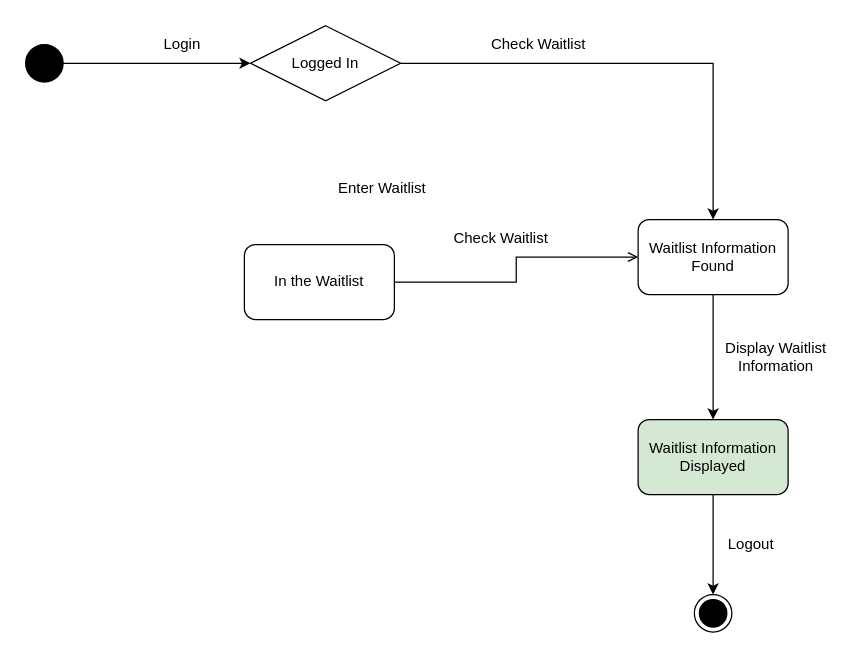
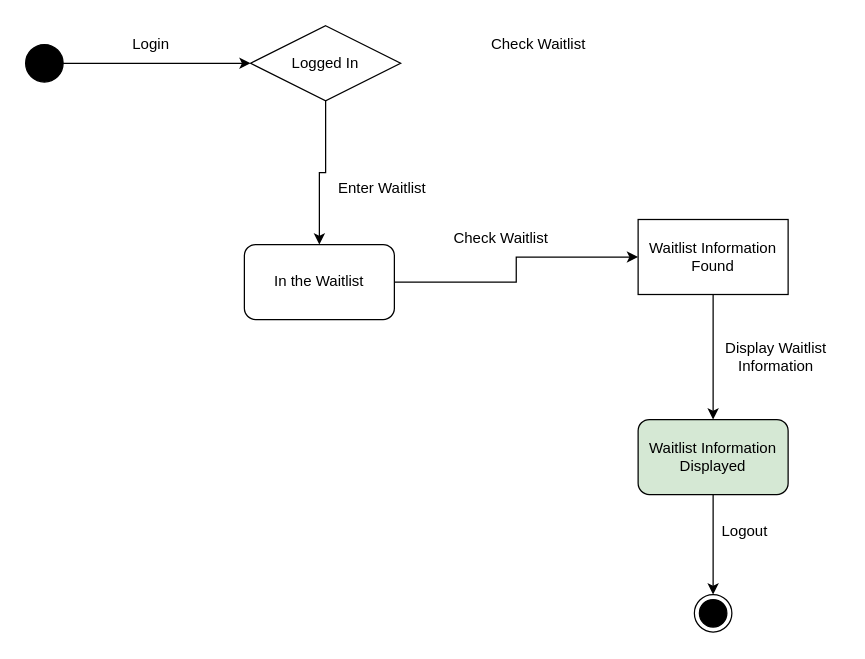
- <mxCell id="14" value="Login" style="text;html=1;align=center;verticalAlign=middle;resizable=0;points=[];autosize=1;strokeColor=none;fillColor=none;" vertex="1" parent="1"><mxGeometry x="120" y="20" width="50" height="30" as="geometry" /></mxCell>
+ <mxCell id="14" value="Login" style="text;html=1;align=center;verticalAlign=middle;resizable=0;points=[];autosize=1;strokeColor=none;fillColor=none;" vertex="1" parent="1"><mxGeometry x="95" y="20" width="50" height="30" as="geometry" /></mxCell>
- <mxCell id="6" style="edgeStyle=orthogonalEdgeStyle;rounded=0;orthogonalLoop=1;jettySize=auto;html=1;entryX=0.5;entryY=0;entryDx=0;entryDy=0;" edge="1" parent="1" source="7" target="13"><mxGeometry relative="1" as="geometry" /></mxCell>
+ <mxCell id="5" style="edgeStyle=orthogonalEdgeStyle;rounded=0;orthogonalLoop=1;jettySize=auto;html=1;" edge="1" parent="1" source="7" target="9"><mxGeometry relative="1" as="geometry" /></mxCell>
- <mxCell id="8" style="edgeStyle=orthogonalEdgeStyle;rounded=0;orthogonalLoop=1;jettySize=auto;html=1;entryX=0;entryY=0.5;entryDx=0;entryDy=0;endArrow=open;" edge="1" parent="1" source="9" target="13"><mxGeometry relative="1" as="geometry" /></mxCell>
+ <mxCell id="8" style="edgeStyle=orthogonalEdgeStyle;rounded=0;orthogonalLoop=1;jettySize=auto;html=1;entryX=0;entryY=0.5;entryDx=0;entryDy=0;" edge="1" parent="1" source="9" target="13"><mxGeometry relative="1" as="geometry" /></mxCell>
- <mxCell id="13" value="Waitlist Information&lt;br&gt;Found" style="rounded=1;whiteSpace=wrap;html=1;" vertex="1" parent="1"><mxGeometry x="510" y="175" width="120" height="60" as="geometry" /></mxCell>
+ <mxCell id="13" value="Waitlist Information&lt;br&gt;Found" style="whiteSpace=wrap;html=1;rounded=0;" vertex="1" parent="1"><mxGeometry x="510" y="175" width="120" height="60" as="geometry" /></mxCell>
- <mxCell id="19" value="Logout" style="text;html=1;align=center;verticalAlign=middle;resizable=0;points=[];autosize=1;strokeColor=none;fillColor=none;" vertex="1" parent="1"><mxGeometry x="570" y="420" width="60" height="30" as="geometry" /></mxCell>
+ <mxCell id="19" value="Logout" style="text;html=1;align=center;verticalAlign=middle;resizable=0;points=[];autosize=1;strokeColor=none;fillColor=none;" vertex="1" parent="1"><mxGeometry x="565" y="410" width="60" height="30" as="geometry" /></mxCell>
